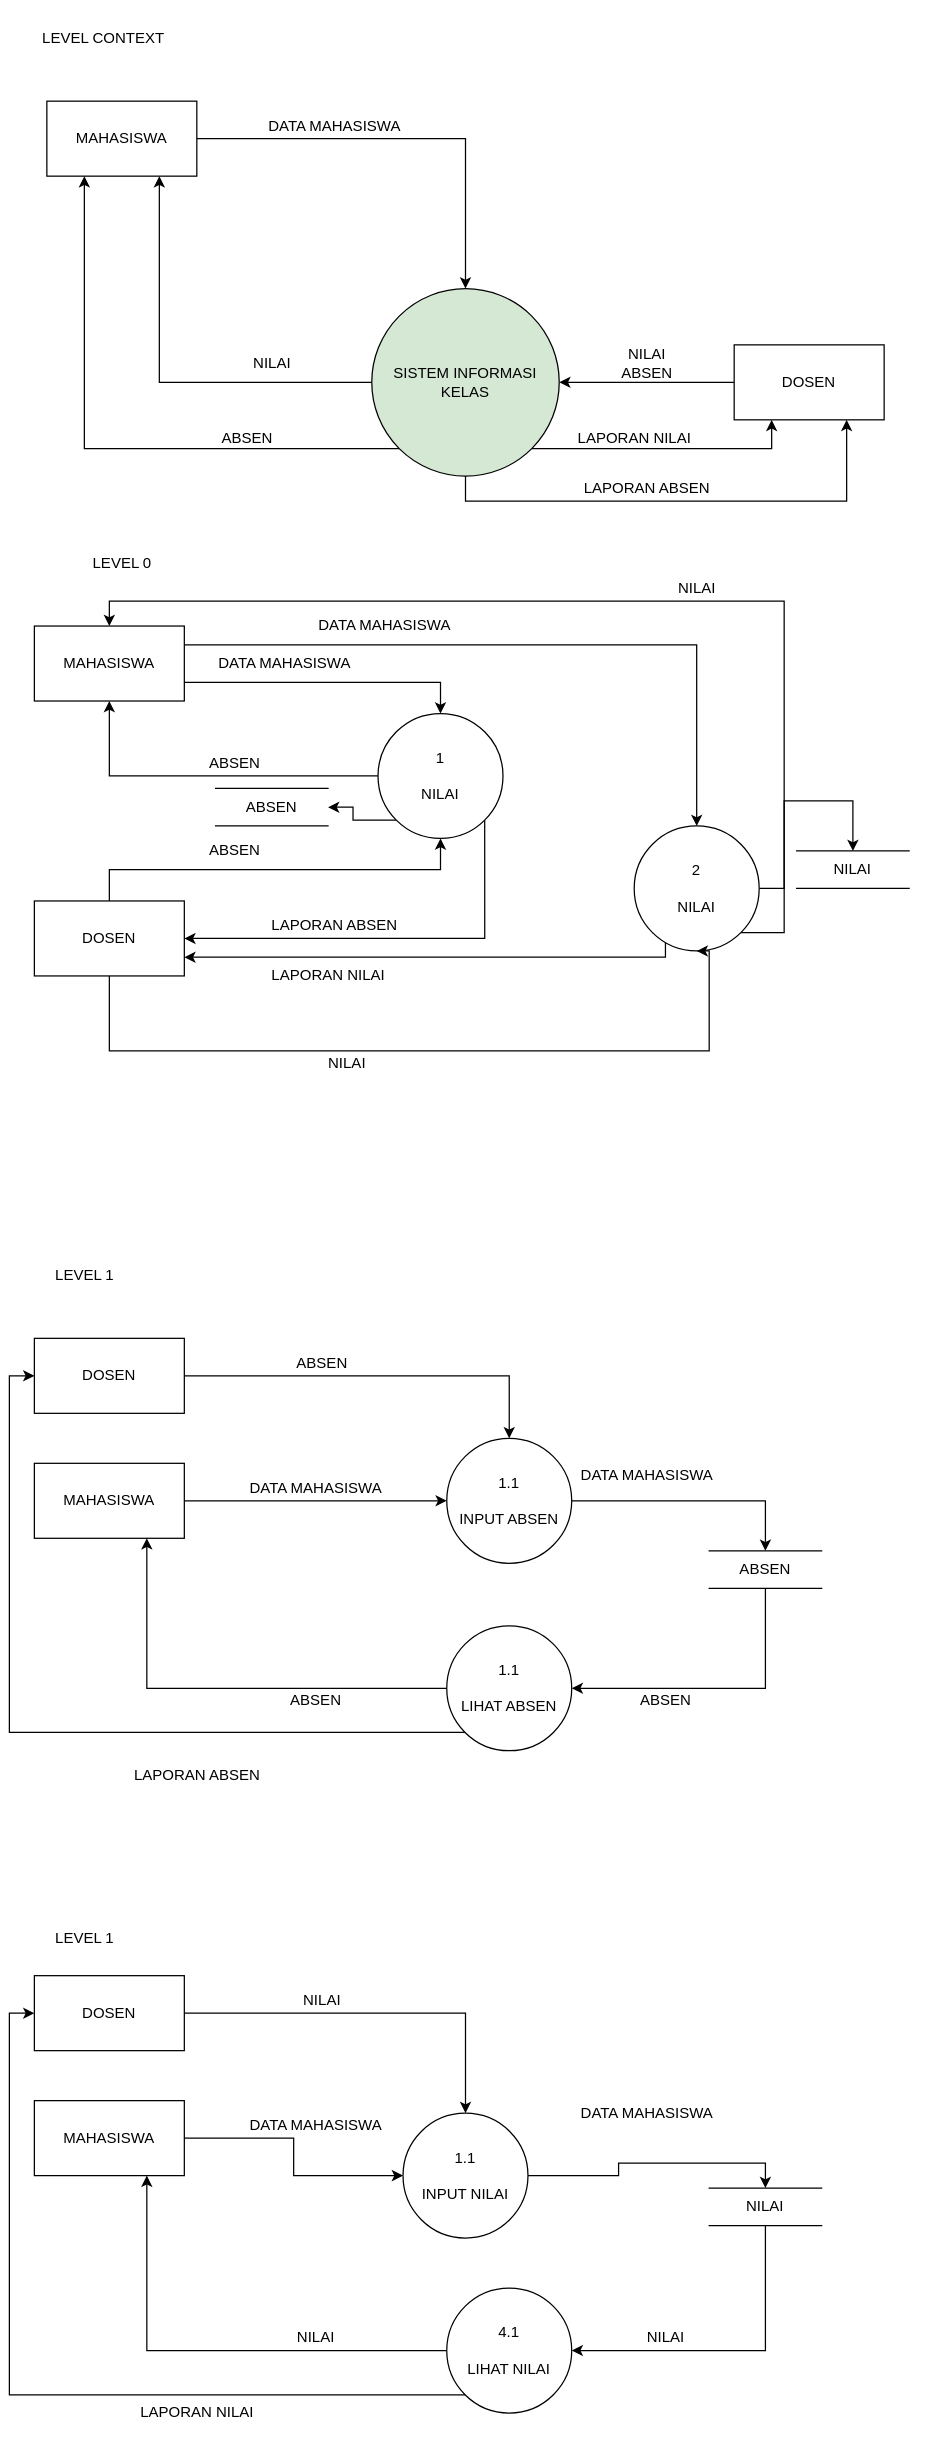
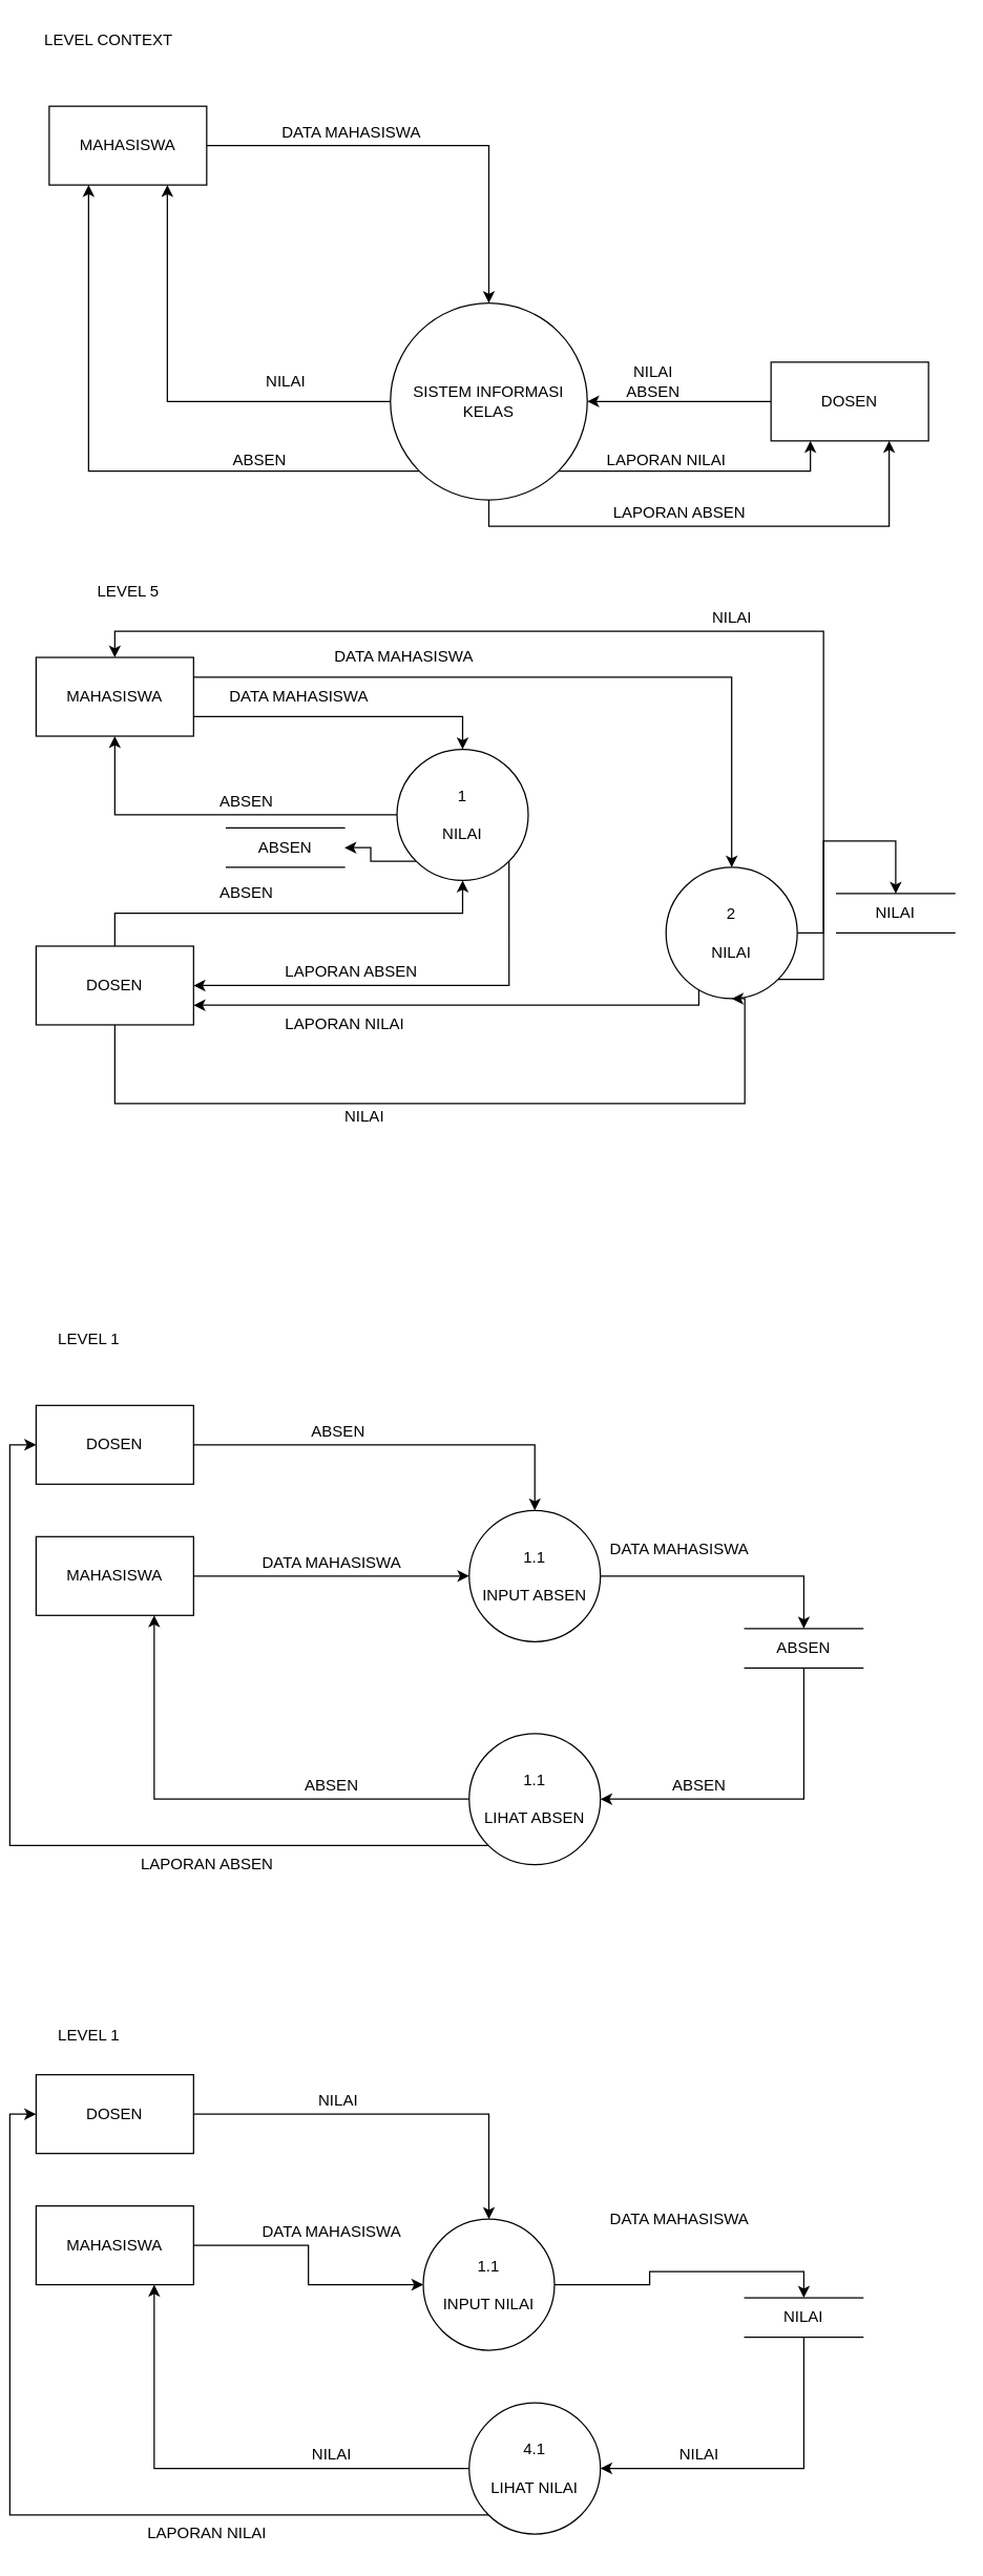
- <mxCell id="12" value="NILAI&lt;br&gt;ABSEN" style="text;html=1;align=center;verticalAlign=middle;resizable=0;points=[];autosize=1;" vertex="1" parent="1"><mxGeometry x="480" y="275" width="60" height="30" as="geometry" /></mxCell>
+ <mxCell id="12" value="NILAI&lt;br&gt;ABSEN" style="text;html=1;align=center;verticalAlign=middle;resizable=0;points=[];autosize=1;" vertex="1" parent="1"><mxGeometry x="460" y="275" width="60" height="30" as="geometry" /></mxCell>
- <mxCell id="10" value="SISTEM INFORMASI KELAS" style="ellipse;whiteSpace=wrap;html=1;aspect=fixed;fillColor=#d5e8d4;" vertex="1" parent="1"><mxGeometry x="290" y="230" width="150" height="150" as="geometry" /></mxCell>
+ <mxCell id="10" value="SISTEM INFORMASI KELAS" style="ellipse;whiteSpace=wrap;html=1;aspect=fixed;" vertex="1" parent="1"><mxGeometry x="290" y="230" width="150" height="150" as="geometry" /></mxCell>
- <mxCell id="76" value="LEVEL 0" style="text;html=1;align=center;verticalAlign=middle;resizable=0;points=[];autosize=1;" vertex="1" parent="1"><mxGeometry x="60" y="440" width="60" height="20" as="geometry" /></mxCell>
+ <mxCell id="76" value="LEVEL 5" style="text;html=1;align=center;verticalAlign=middle;resizable=0;points=[];autosize=1;" vertex="1" parent="1"><mxGeometry x="60" y="440" width="60" height="20" as="geometry" /></mxCell>
- <mxCell id="49" value="1.1&lt;br&gt;&lt;br&gt;LIHAT ABSEN" style="ellipse;whiteSpace=wrap;html=1;aspect=fixed;" vertex="1" parent="1"><mxGeometry x="350" y="1300" width="100" height="100" as="geometry" /></mxCell>
+ <mxCell id="49" value="1.1&lt;br&gt;&lt;br&gt;LIHAT ABSEN" style="ellipse;whiteSpace=wrap;html=1;aspect=fixed;" vertex="1" parent="1"><mxGeometry x="350" y="1320" width="100" height="100" as="geometry" /></mxCell>
